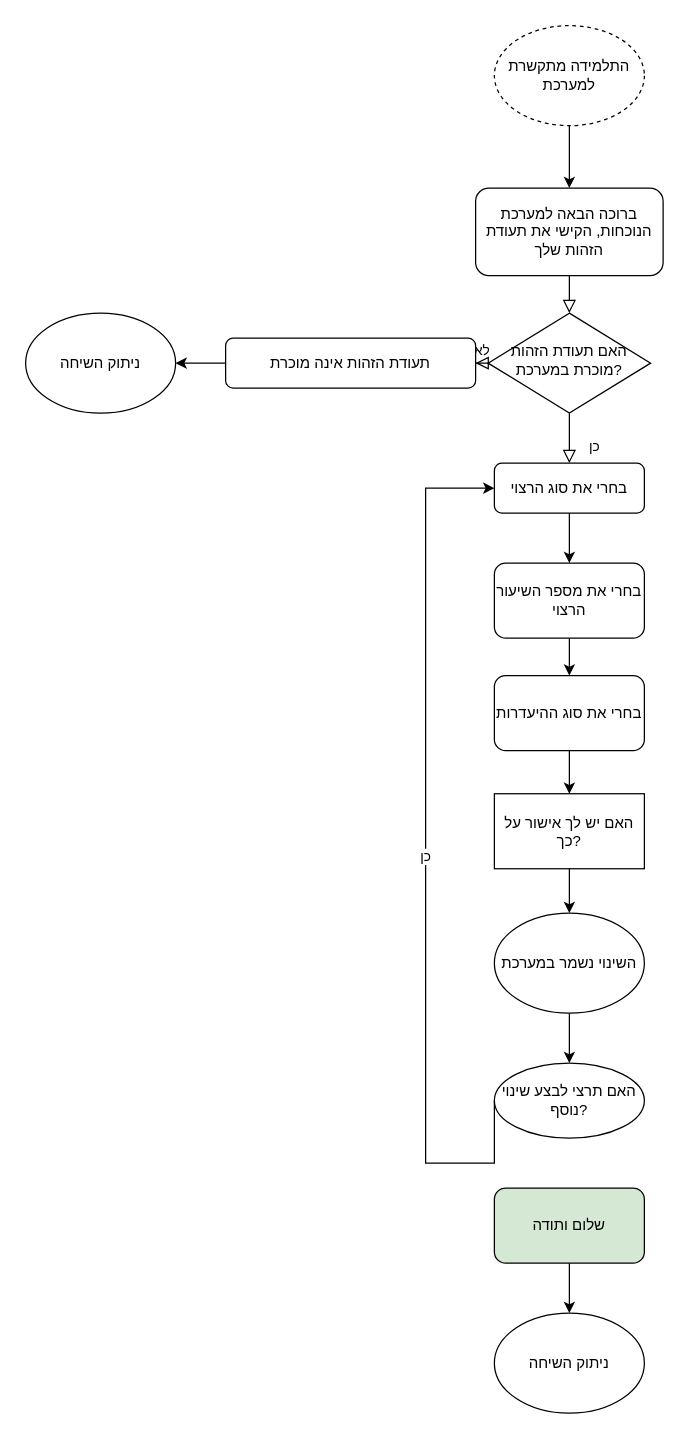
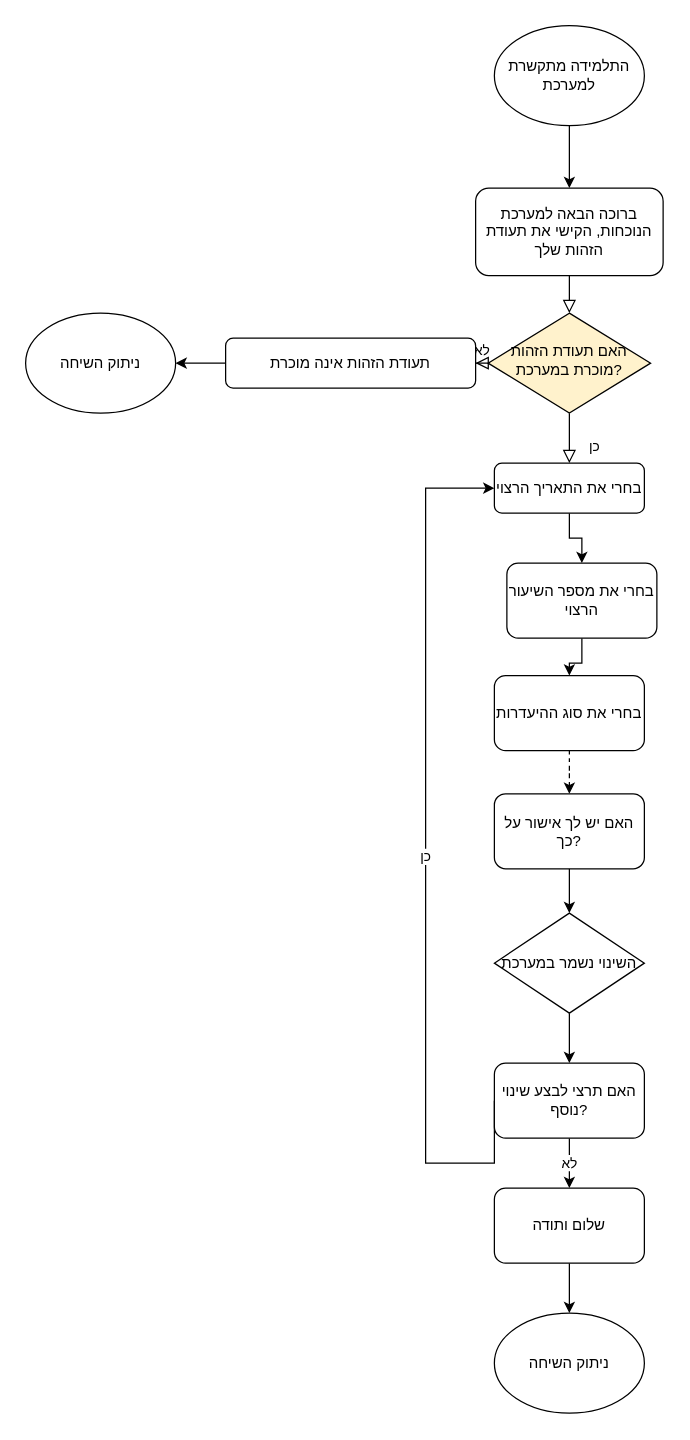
- <mxCell id="12" value="התלמידה מתקשרת למערכת" style="ellipse;whiteSpace=wrap;html=1;dashed=1;" vertex="1" parent="1"><mxGeometry x="395" y="20" width="120" height="80" as="geometry" /></mxCell>
+ <mxCell id="12" value="התלמידה מתקשרת למערכת" style="ellipse;whiteSpace=wrap;html=1;" vertex="1" parent="1"><mxGeometry x="395" y="20" width="120" height="80" as="geometry" /></mxCell>
- <mxCell id="5" value="האם תעודת הזהות מוכרת במערכת?" style="rhombus;whiteSpace=wrap;html=1;shadow=0;fontFamily=Helvetica;fontSize=12;align=center;strokeWidth=1;spacing=6;spacingTop=-4;" parent="1" vertex="1"><mxGeometry x="390" y="250" width="130" height="80" as="geometry" /></mxCell>
+ <mxCell id="5" value="האם תעודת הזהות מוכרת במערכת?" style="rhombus;whiteSpace=wrap;html=1;shadow=0;fontFamily=Helvetica;fontSize=12;align=center;strokeWidth=1;spacing=6;spacingTop=-4;fillColor=#fff2cc;" parent="1" vertex="1"><mxGeometry x="390" y="250" width="130" height="80" as="geometry" /></mxCell>
- <mxCell id="10" value="בחרי את סוג הרצוי" style="rounded=1;whiteSpace=wrap;html=1;fontSize=12;glass=0;strokeWidth=1;shadow=0;" parent="1" vertex="1"><mxGeometry x="395" y="370" width="120" height="40" as="geometry" /></mxCell>
+ <mxCell id="10" value="בחרי את התאריך הרצוי" style="rounded=1;whiteSpace=wrap;html=1;fontSize=12;glass=0;strokeWidth=1;shadow=0;" parent="1" vertex="1"><mxGeometry x="395" y="370" width="120" height="40" as="geometry" /></mxCell>
- <mxCell id="15" value="בחרי את מספר השיעור הרצוי" style="whiteSpace=wrap;html=1;rounded=1;shadow=0;strokeWidth=1;glass=0;" vertex="1" parent="1"><mxGeometry x="395" y="450" width="120" height="60" as="geometry" /></mxCell>
+ <mxCell id="15" value="בחרי את מספר השיעור הרצוי" style="whiteSpace=wrap;html=1;rounded=1;shadow=0;strokeWidth=1;glass=0;" vertex="1" parent="1"><mxGeometry x="405" y="450" width="120" height="60" as="geometry" /></mxCell>
- <mxCell id="16" value="" style="edgeStyle=orthogonalEdgeStyle;rounded=0;orthogonalLoop=1;jettySize=auto;html=1;" edge="1" parent="1" source="17" target="19"><mxGeometry relative="1" as="geometry" /></mxCell>
+ <mxCell id="16" value="" style="edgeStyle=orthogonalEdgeStyle;rounded=0;orthogonalLoop=1;jettySize=auto;html=1;dashed=1;" edge="1" parent="1" source="17" target="19"><mxGeometry relative="1" as="geometry" /></mxCell>
- <mxCell id="19" value="האם יש לך אישור על כך?" style="whiteSpace=wrap;html=1;shadow=0;strokeWidth=1;glass=0;rounded=0;" vertex="1" parent="1"><mxGeometry x="395" y="634.5" width="120" height="60" as="geometry" /></mxCell>
+ <mxCell id="19" value="האם יש לך אישור על כך?" style="whiteSpace=wrap;html=1;rounded=1;shadow=0;strokeWidth=1;glass=0;" vertex="1" parent="1"><mxGeometry x="395" y="634.5" width="120" height="60" as="geometry" /></mxCell>
- <mxCell id="21" value="השינוי נשמר במערכת" style="ellipse;whiteSpace=wrap;html=1;rounded=1;shadow=0;strokeWidth=1;glass=0;" vertex="1" parent="1"><mxGeometry x="395" y="730" width="120" height="80" as="geometry" /></mxCell>
+ <mxCell id="21" value="השינוי נשמר במערכת" style="rhombus;whiteSpace=wrap;html=1;shadow=0;strokeWidth=1;glass=0;" vertex="1" parent="1"><mxGeometry x="395" y="730" width="120" height="80" as="geometry" /></mxCell>
- <mxCell id="25" value="האם תרצי לבצע שינוי נוסף?" style="ellipse;whiteSpace=wrap;html=1;shadow=0;strokeWidth=1;glass=0;" vertex="1" parent="1"><mxGeometry x="395" y="850" width="120" height="60" as="geometry" /></mxCell>
+ <mxCell id="25" value="האם תרצי לבצע שינוי נוסף?" style="whiteSpace=wrap;html=1;rounded=1;shadow=0;strokeWidth=1;glass=0;" vertex="1" parent="1"><mxGeometry x="395" y="850" width="120" height="60" as="geometry" /></mxCell>
+ <mxCell id="24" value="לא" style="edgeStyle=orthogonalEdgeStyle;rounded=0;orthogonalLoop=1;jettySize=auto;html=1;entryX=0.5;entryY=0;entryDx=0;entryDy=0;" edge="1" parent="1" source="25" target="27"><mxGeometry relative="1" as="geometry" /></mxCell>
- <mxCell id="27" value="שלום ותודה" style="rounded=1;whiteSpace=wrap;html=1;fillColor=#d5e8d4;" vertex="1" parent="1"><mxGeometry x="395" y="950" width="120" height="60" as="geometry" /></mxCell>
+ <mxCell id="27" value="שלום ותודה" style="rounded=1;whiteSpace=wrap;html=1;" vertex="1" parent="1"><mxGeometry x="395" y="950" width="120" height="60" as="geometry" /></mxCell>
